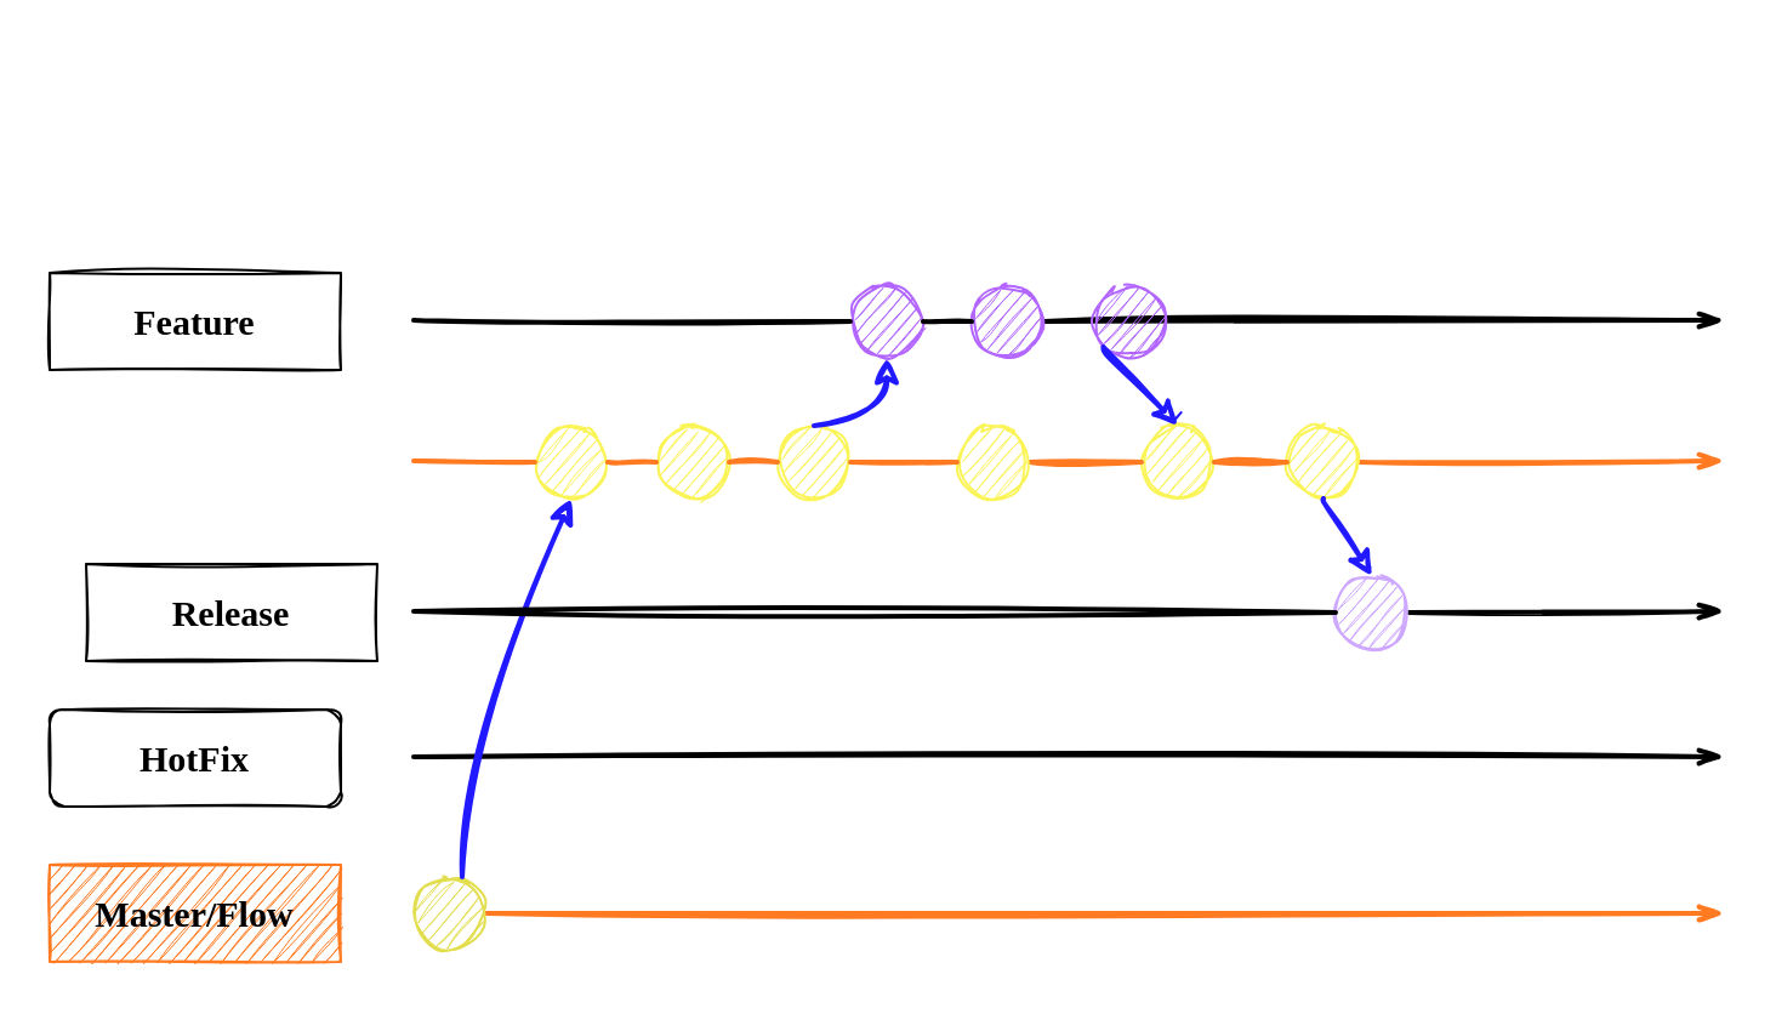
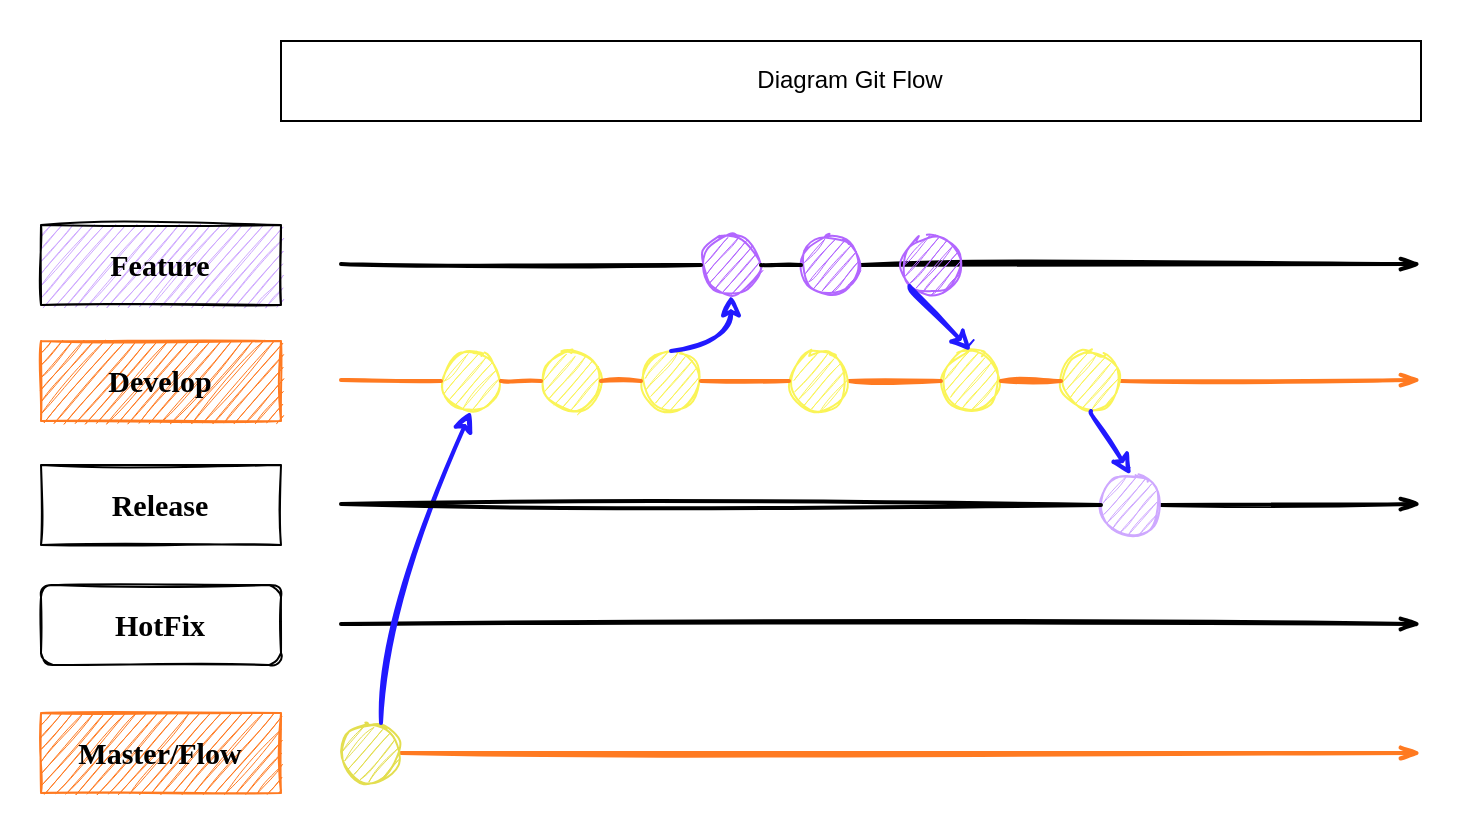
+ <mxCell id="10" value="Diagram Git Flow" style="rounded=0;whiteSpace=wrap;html=1;" vertex="1" parent="1"><mxGeometry x="140" y="20" width="570" height="40" as="geometry" /></mxCell>
- <mxCell id="2" value="Feature" style="rounded=0;whiteSpace=wrap;html=1;fontFamily=Comic Sans MS;fontSize=15;sketch=1;fontStyle=1" vertex="1" parent="1"><mxGeometry x="20" y="112" width="120" height="40" as="geometry" /></mxCell>
+ <mxCell id="2" value="Feature" style="rounded=0;whiteSpace=wrap;html=1;fontFamily=Comic Sans MS;fontSize=15;sketch=1;fontStyle=1;fillColor=#cea8ff;" vertex="1" parent="1"><mxGeometry x="20" y="112" width="120" height="40" as="geometry" /></mxCell>
+ <mxCell id="11" value="Develop" style="rounded=0;whiteSpace=wrap;html=1;fontFamily=Comic Sans MS;fontSize=15;sketch=1;strokeColor=#FF7A21;fillColor=#FF7A21;fontStyle=1" vertex="1" parent="1"><mxGeometry x="20" y="170" width="120" height="40" as="geometry" /></mxCell>
- <mxCell id="3" value="Release" style="rounded=0;whiteSpace=wrap;html=1;fontFamily=Comic Sans MS;fontSize=15;sketch=1;fontStyle=1" vertex="1" parent="1"><mxGeometry x="35" y="232" width="120" height="40" as="geometry" /></mxCell>
+ <mxCell id="3" value="Release" style="rounded=0;whiteSpace=wrap;html=1;fontFamily=Comic Sans MS;fontSize=15;sketch=1;fontStyle=1" vertex="1" parent="1"><mxGeometry x="20" y="232" width="120" height="40" as="geometry" /></mxCell>
